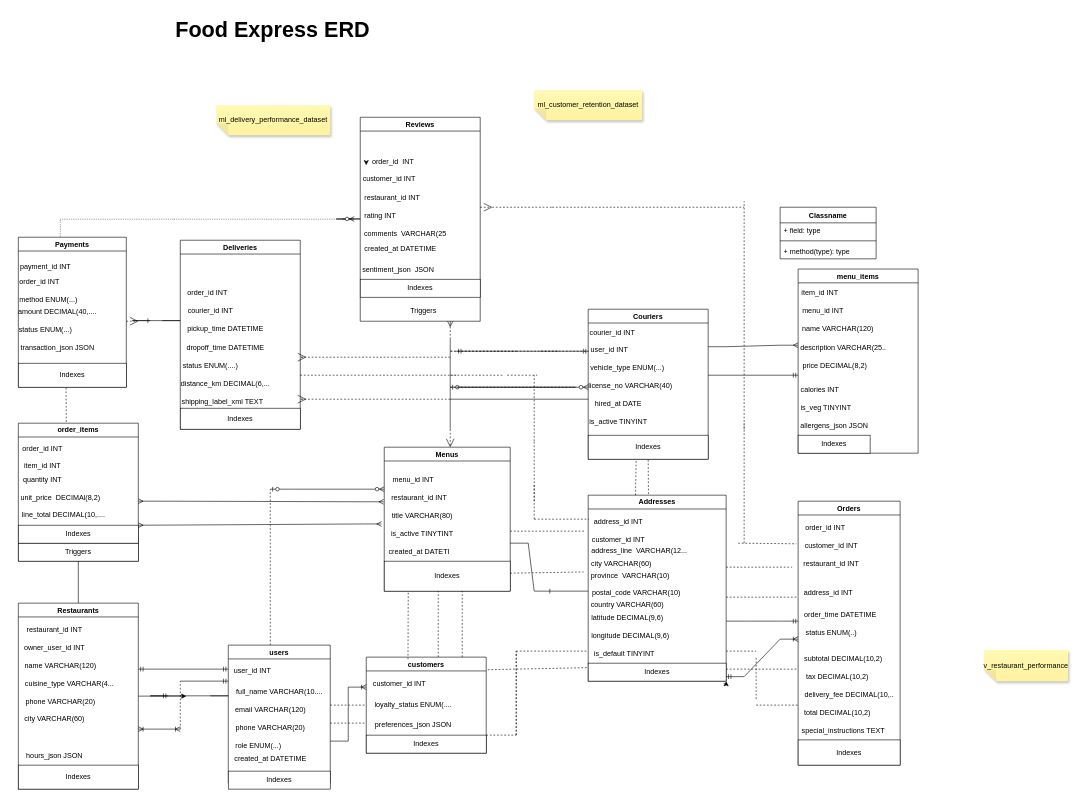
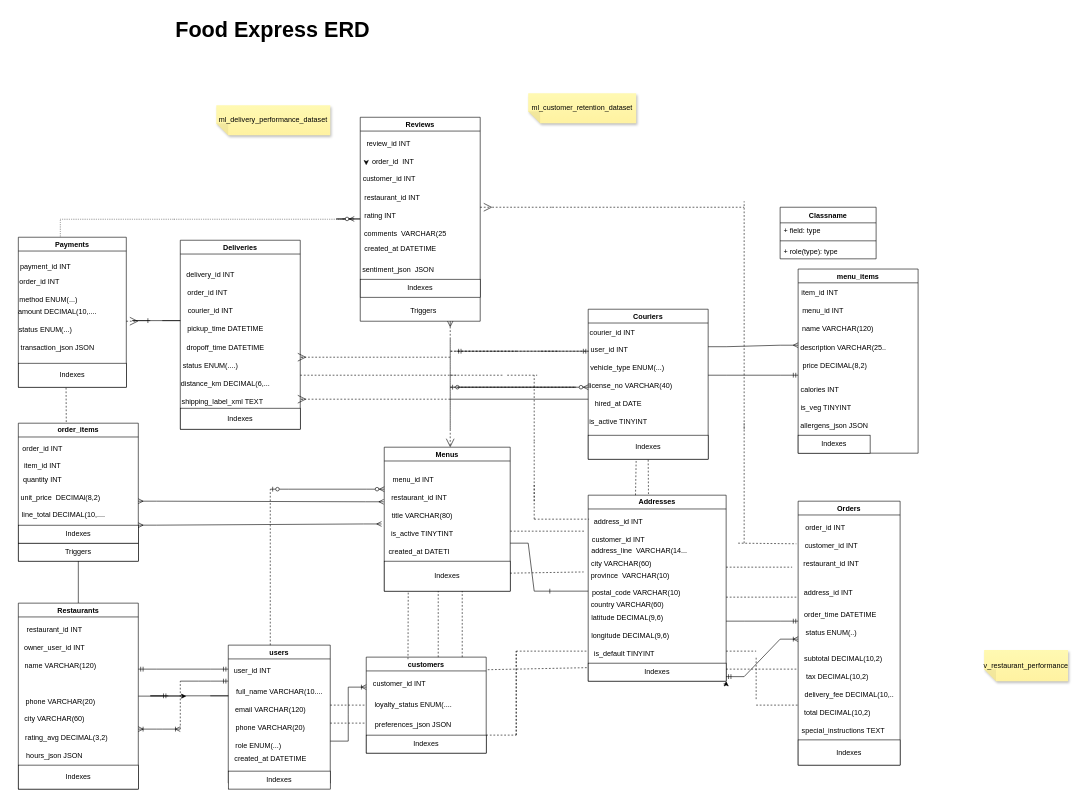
- <mxCell id="198" value="ml_customer_retention_dataset" style="shape=note;whiteSpace=wrap;html=1;backgroundOutline=1;fontColor=#000000;darkOpacity=0.05;fillColor=#FFF9B2;strokeColor=none;fillStyle=solid;direction=west;gradientDirection=north;gradientColor=#FFF2A1;shadow=1;size=20;pointerEvents=1;" parent="1" vertex="1"><mxGeometry x="890" y="150" width="180" height="50" as="geometry" /></mxCell>
+ <mxCell id="198" value="ml_customer_retention_dataset" style="shape=note;whiteSpace=wrap;html=1;backgroundOutline=1;fontColor=#000000;darkOpacity=0.05;fillColor=#FFF9B2;strokeColor=none;fillStyle=solid;direction=west;gradientDirection=north;gradientColor=#FFF2A1;shadow=1;size=20;pointerEvents=1;" parent="1" vertex="1"><mxGeometry x="880" y="155" width="180" height="50" as="geometry" /></mxCell>
+ <mxCell id="6" value="review_id INT" style="text;html=1;align=center;verticalAlign=middle;whiteSpace=wrap;rounded=0;" parent="3" vertex="1"><mxGeometry x="5" y="30" width="85" height="30" as="geometry" /></mxCell>
- <mxCell id="197" value="+ method(type): type" style="text;strokeColor=none;fillColor=none;align=left;verticalAlign=top;spacingLeft=4;spacingRight=4;overflow=hidden;rotatable=0;points=[[0,0.5],[1,0.5]];portConstraint=eastwest;whiteSpace=wrap;html=1;" parent="194" vertex="1"><mxGeometry y="60" width="160" height="26" as="geometry" /></mxCell>
+ <mxCell id="197" value="+ role(type): type" style="text;strokeColor=none;fillColor=none;align=left;verticalAlign=top;spacingLeft=4;spacingRight=4;overflow=hidden;rotatable=0;points=[[0,0.5],[1,0.5]];portConstraint=eastwest;whiteSpace=wrap;html=1;" parent="194" vertex="1"><mxGeometry y="60" width="160" height="26" as="geometry" /></mxCell>
+ <mxCell id="33" value="delivery_id INT" style="text;html=1;align=center;verticalAlign=middle;resizable=0;points=[];autosize=1;strokeColor=none;fillColor=none;" parent="32" vertex="1"><mxGeometry y="43" width="100" height="30" as="geometry" /></mxCell>
- <mxCell id="25" value="amount DECIMAL(40,...." style="text;html=1;align=center;verticalAlign=middle;resizable=0;points=[];autosize=1;strokeColor=none;fillColor=none;" parent="21" vertex="1"><mxGeometry x="-10" y="110" width="150" height="30" as="geometry" /></mxCell>
+ <mxCell id="25" value="amount DECIMAL(10,...." style="text;html=1;align=center;verticalAlign=middle;resizable=0;points=[];autosize=1;strokeColor=none;fillColor=none;" parent="21" vertex="1"><mxGeometry x="-10" y="110" width="150" height="30" as="geometry" /></mxCell>
- <mxCell id="75" value="address_line&amp;nbsp; VARCHAR(12..." style="text;html=1;align=center;verticalAlign=middle;resizable=0;points=[];autosize=1;strokeColor=none;fillColor=none;" parent="72" vertex="1"><mxGeometry x="-5" y="78" width="180" height="30" as="geometry" /></mxCell>
+ <mxCell id="75" value="address_line&amp;nbsp; VARCHAR(14..." style="text;html=1;align=center;verticalAlign=middle;resizable=0;points=[];autosize=1;strokeColor=none;fillColor=none;" parent="72" vertex="1"><mxGeometry x="-5" y="78" width="180" height="30" as="geometry" /></mxCell>
- <mxCell id="118" value="cuisine_type VARCHAR(4..." style="text;html=1;align=center;verticalAlign=middle;resizable=0;points=[];autosize=1;strokeColor=none;fillColor=none;" parent="114" vertex="1"><mxGeometry y="120" width="170" height="30" as="geometry" /></mxCell>
+ <mxCell id="122" value="rating_avg DECIMAL(3,2)" style="text;html=1;align=center;verticalAlign=middle;resizable=0;points=[];autosize=1;strokeColor=none;fillColor=none;" parent="1" vertex="1"><mxGeometry x="30" y="1215" width="160" height="30" as="geometry" /></mxCell>
